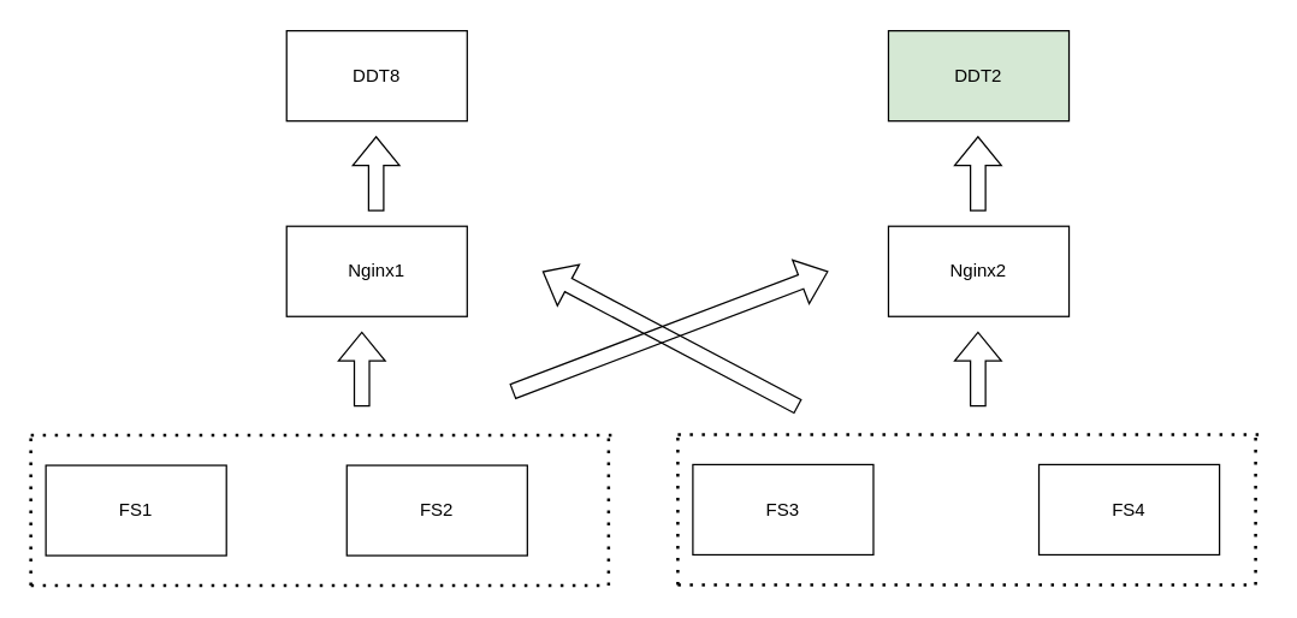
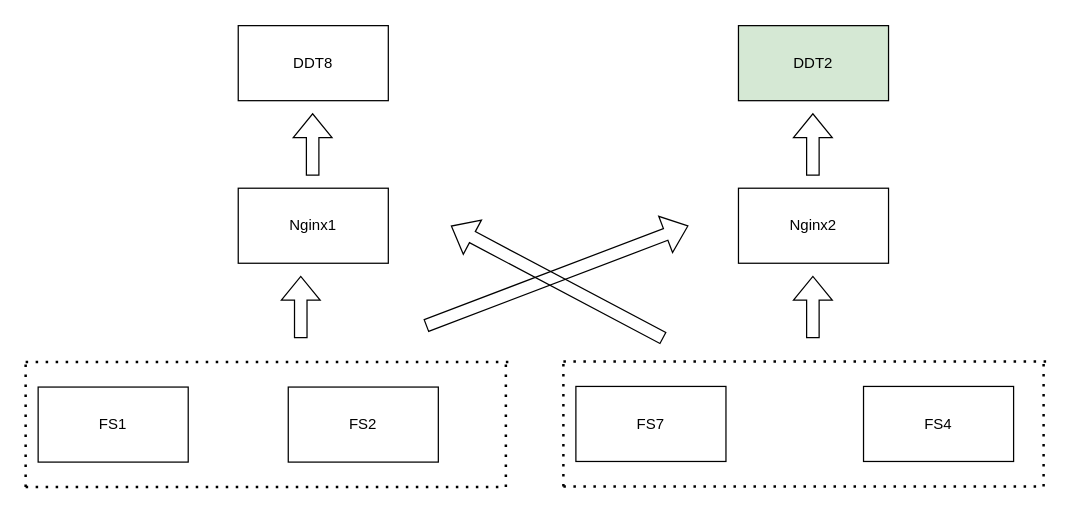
- <mxCell id="16" value="&lt;font style=&quot;vertical-align: inherit;&quot;&gt;&lt;font style=&quot;vertical-align: inherit;&quot;&gt;FS3&lt;/font&gt;&lt;/font&gt;" style="rounded=0;whiteSpace=wrap;html=1;" vertex="1" parent="1"><mxGeometry x="460" y="308.5" width="120" height="60" as="geometry" /></mxCell>
+ <mxCell id="16" value="&lt;font style=&quot;vertical-align: inherit;&quot;&gt;&lt;font style=&quot;vertical-align: inherit;&quot;&gt;FS7&lt;/font&gt;&lt;/font&gt;" style="rounded=0;whiteSpace=wrap;html=1;" vertex="1" parent="1"><mxGeometry x="460" y="308.5" width="120" height="60" as="geometry" /></mxCell>
